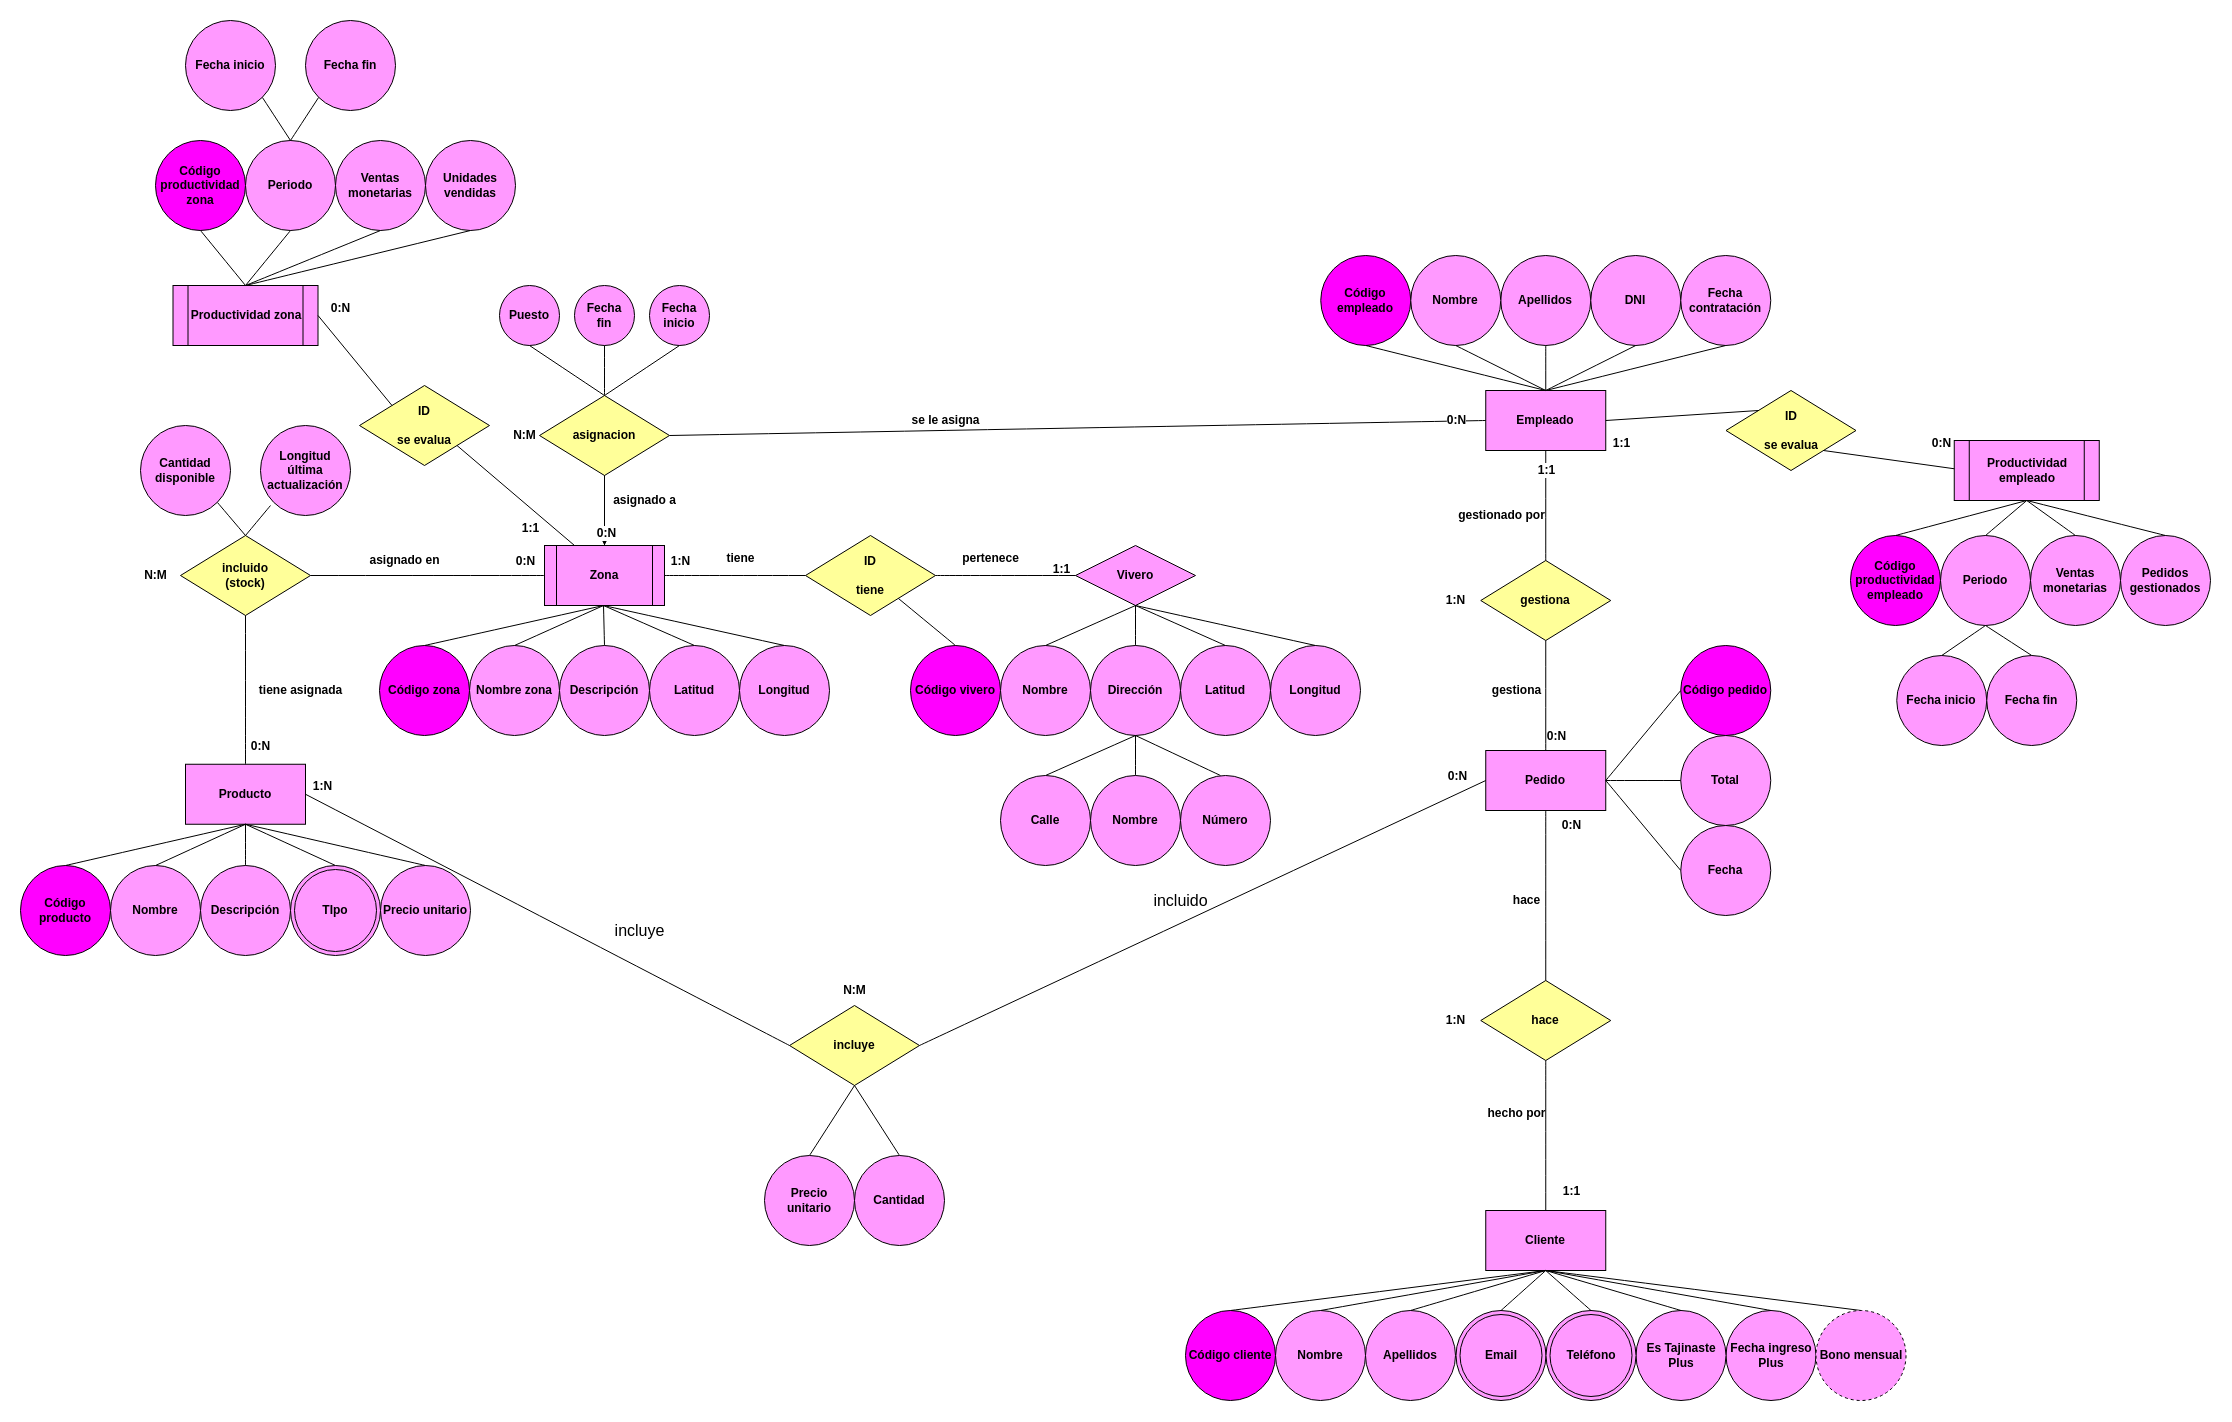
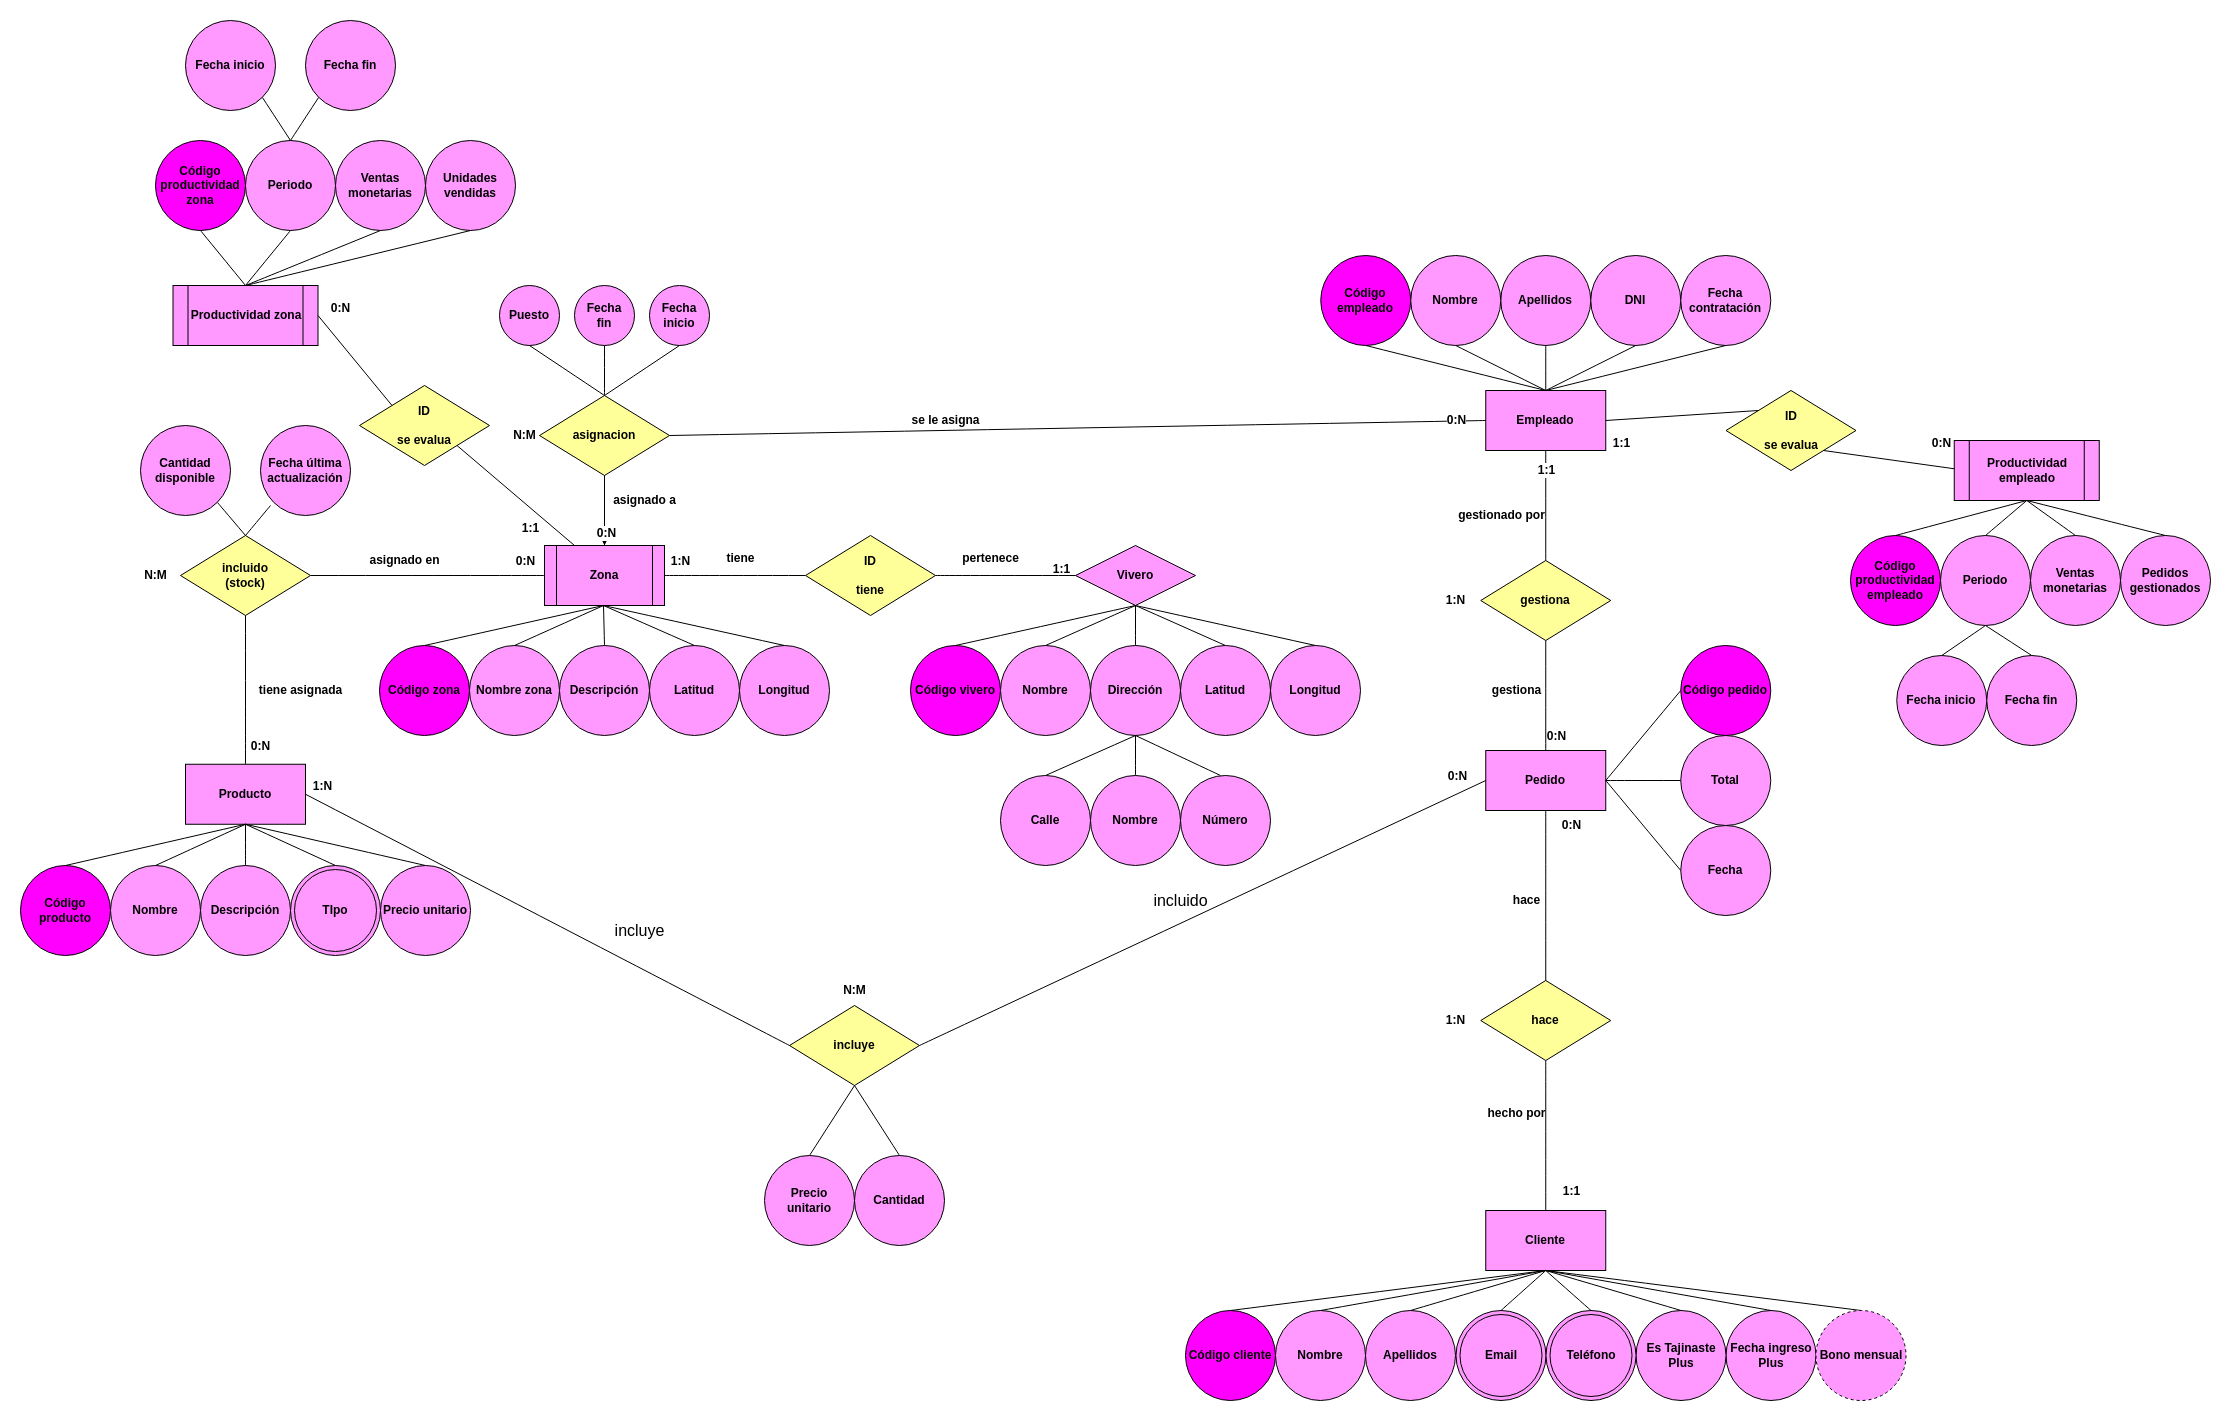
- <mxCell id="64" value="&lt;div&gt;Longitud última&lt;/div&gt;&lt;div&gt;actualización&lt;/div&gt;" style="ellipse;whiteSpace=wrap;html=1;aspect=fixed;fontColor=light-dark(#000000,#000000);fillColor=light-dark(#FF99FF,#FF99FF);strokeColor=light-dark(#000000,#000000);fontStyle=1" parent="1" vertex="1"><mxGeometry x="260" y="425" width="90" height="90" as="geometry" /></mxCell>
+ <mxCell id="64" value="&lt;div&gt;Fecha última&lt;/div&gt;&lt;div&gt;actualización&lt;/div&gt;" style="ellipse;whiteSpace=wrap;html=1;aspect=fixed;fontColor=light-dark(#000000,#000000);fillColor=light-dark(#FF99FF,#FF99FF);strokeColor=light-dark(#000000,#000000);fontStyle=1" parent="1" vertex="1"><mxGeometry x="260" y="425" width="90" height="90" as="geometry" /></mxCell>
- <mxCell id="100" value="" style="endArrow=none;html=1;rounded=0;fontSize=12;startSize=8;endSize=8;curved=1;exitX=0.5;exitY=0;exitDx=0;exitDy=0;strokeColor=light-dark(#000000,#000000);fontStyle=1;" parent="1" source="3" target="39" edge="1"><mxGeometry width="50" height="50" relative="1" as="geometry"><mxPoint x="940" y="625" as="sourcePoint" /><mxPoint x="990" y="575" as="targetPoint" /></mxGeometry></mxCell>
+ <mxCell id="100" value="" style="endArrow=none;html=1;rounded=0;fontSize=12;startSize=8;endSize=8;curved=1;entryX=0.5;entryY=1;entryDx=0;entryDy=0;exitX=0.5;exitY=0;exitDx=0;exitDy=0;strokeColor=light-dark(#000000,#000000);fontStyle=1" parent="1" source="3" target="2" edge="1"><mxGeometry width="50" height="50" relative="1" as="geometry"><mxPoint x="940" y="625" as="sourcePoint" /><mxPoint x="990" y="575" as="targetPoint" /></mxGeometry></mxCell>
